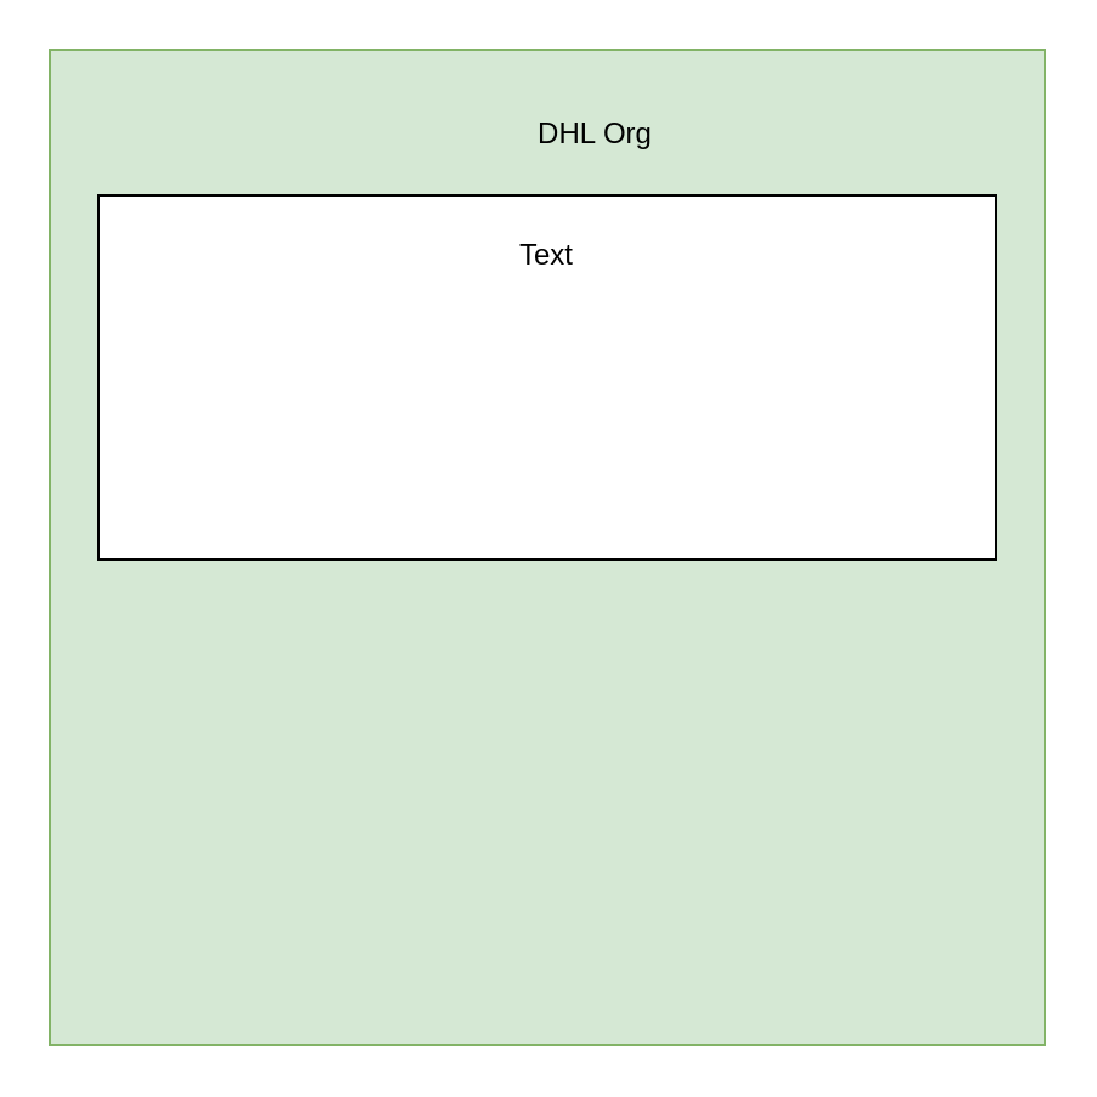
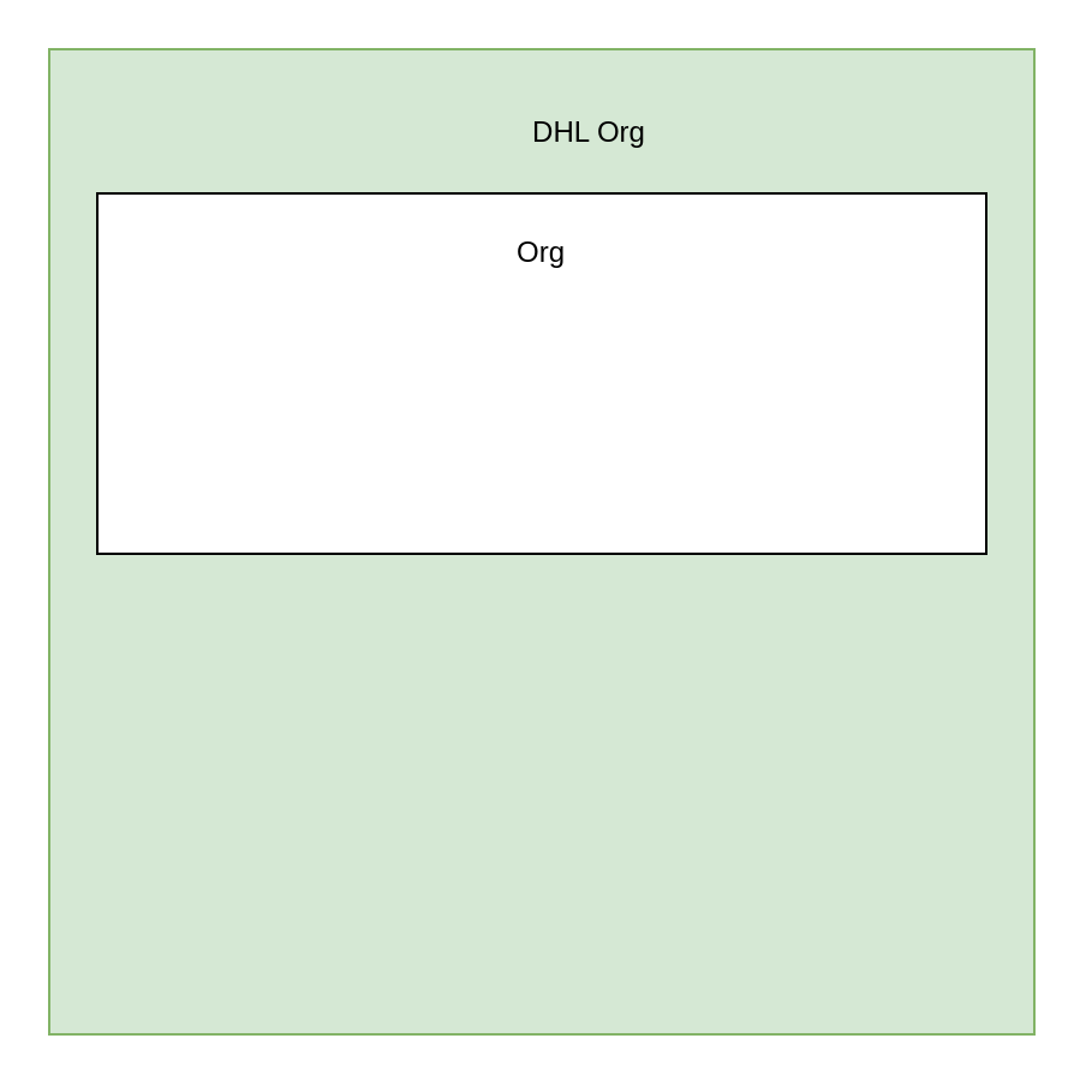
- <mxCell id="5" value="Text" style="text;html=1;align=center;verticalAlign=middle;whiteSpace=wrap;rounded=0;" parent="1" vertex="1"><mxGeometry x="195" y="90" width="60" height="30" as="geometry" /></mxCell>
+ <mxCell id="5" value="Org" style="text;html=1;align=center;verticalAlign=middle;whiteSpace=wrap;rounded=0;" parent="1" vertex="1"><mxGeometry x="195" y="90" width="60" height="30" as="geometry" /></mxCell>
